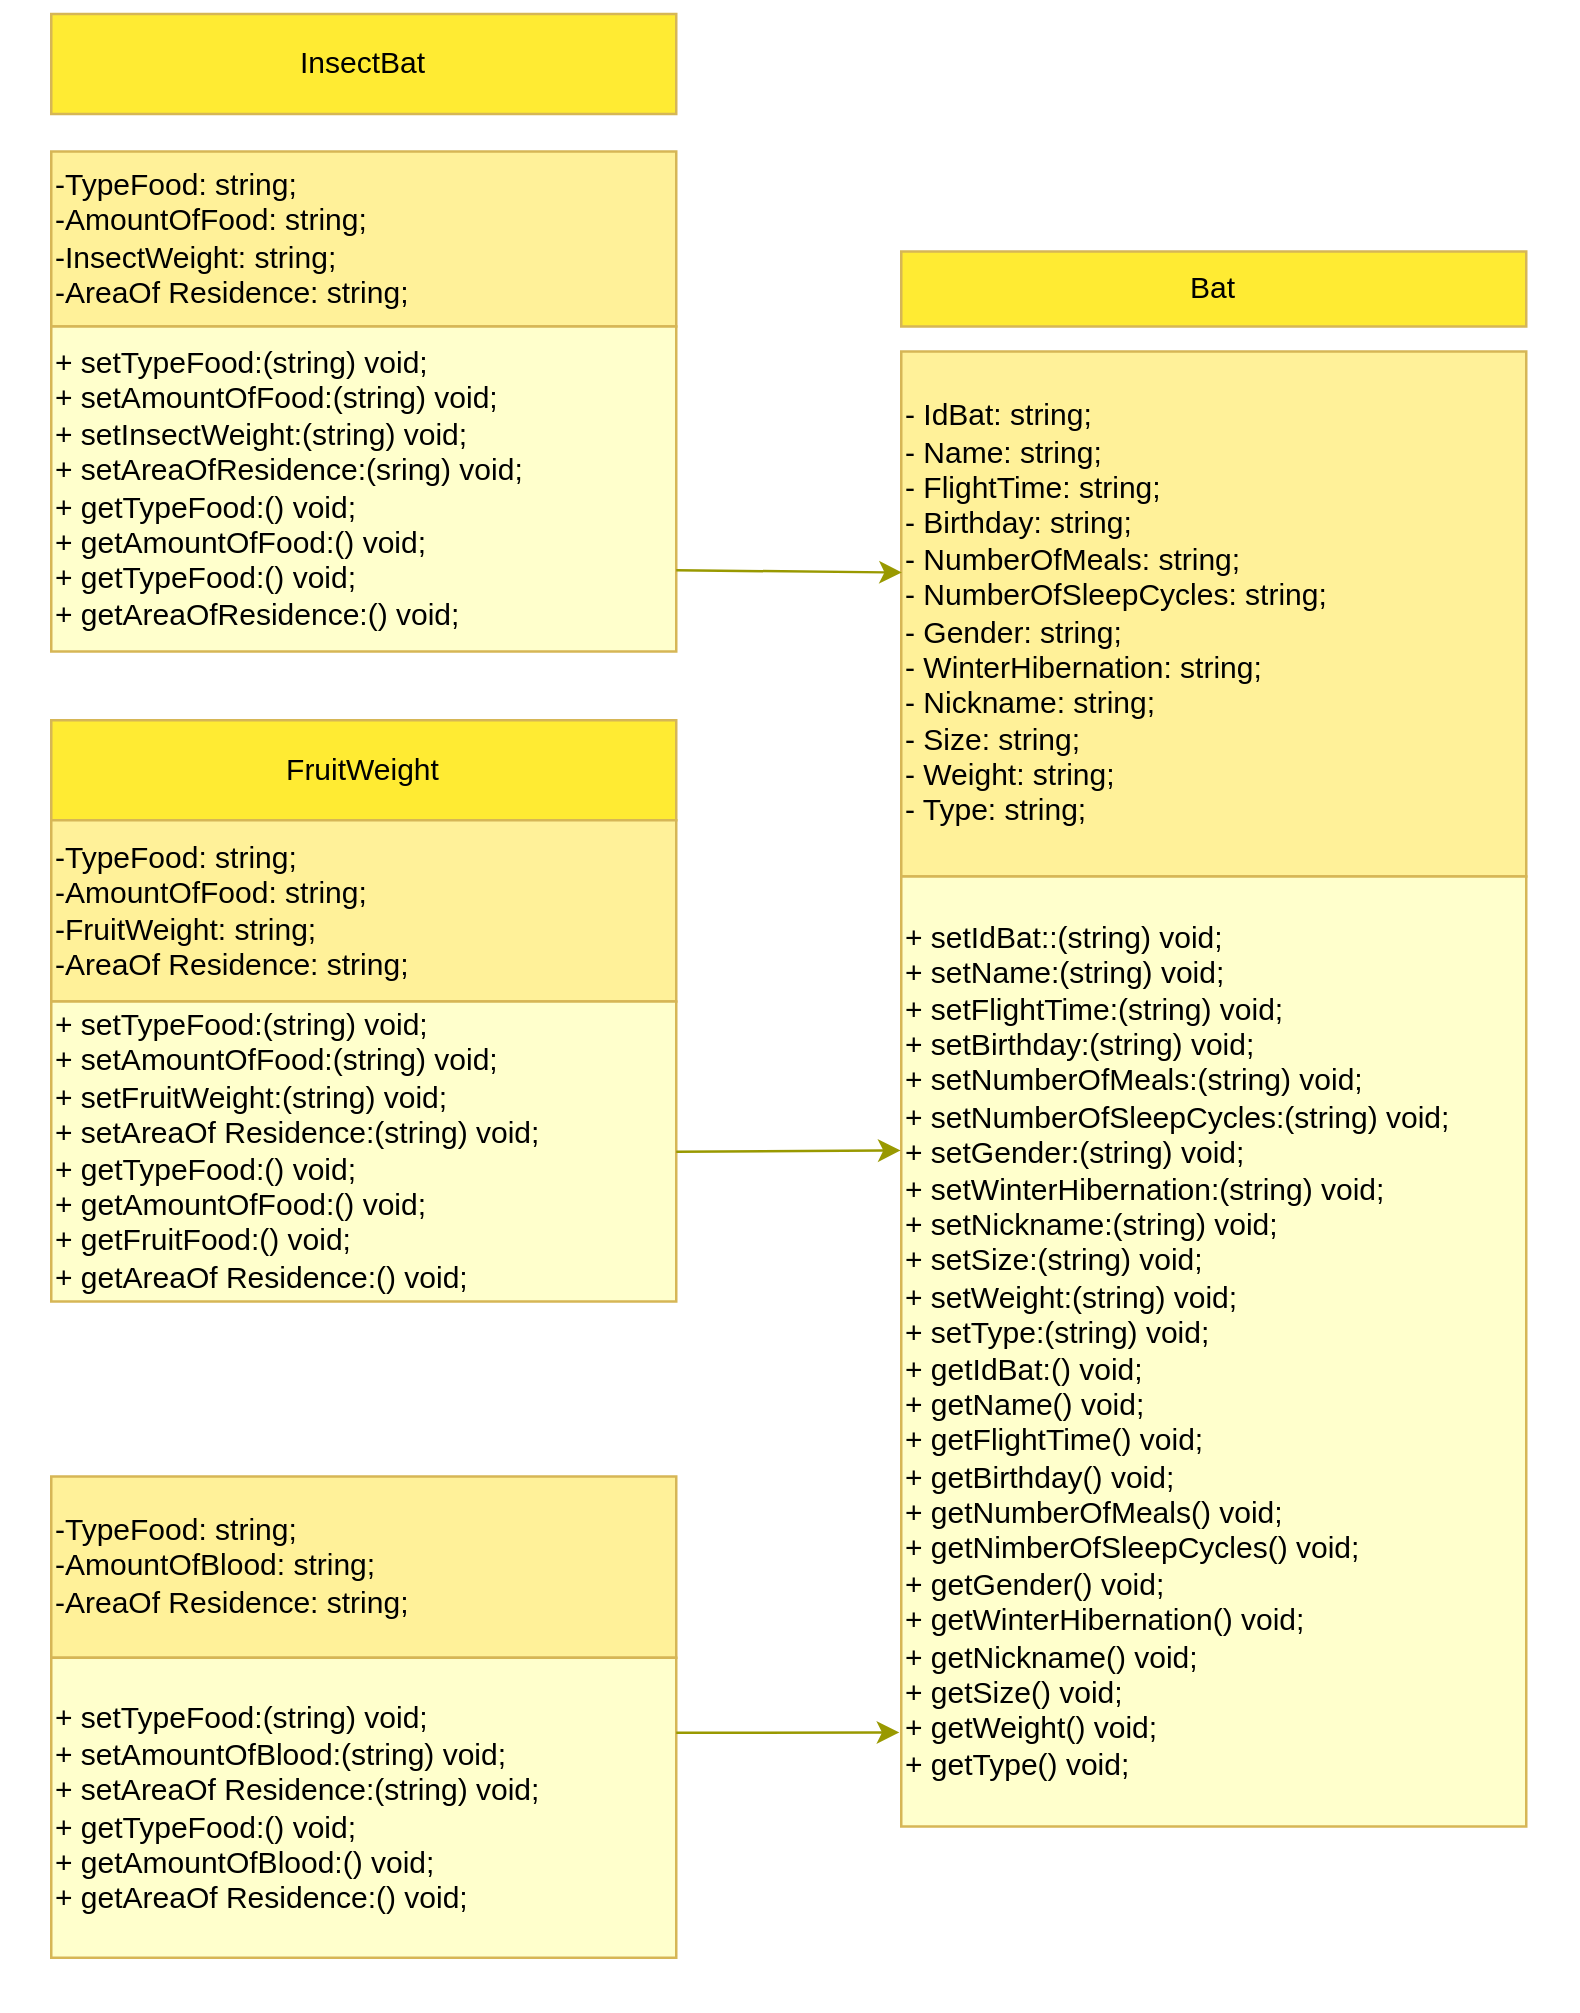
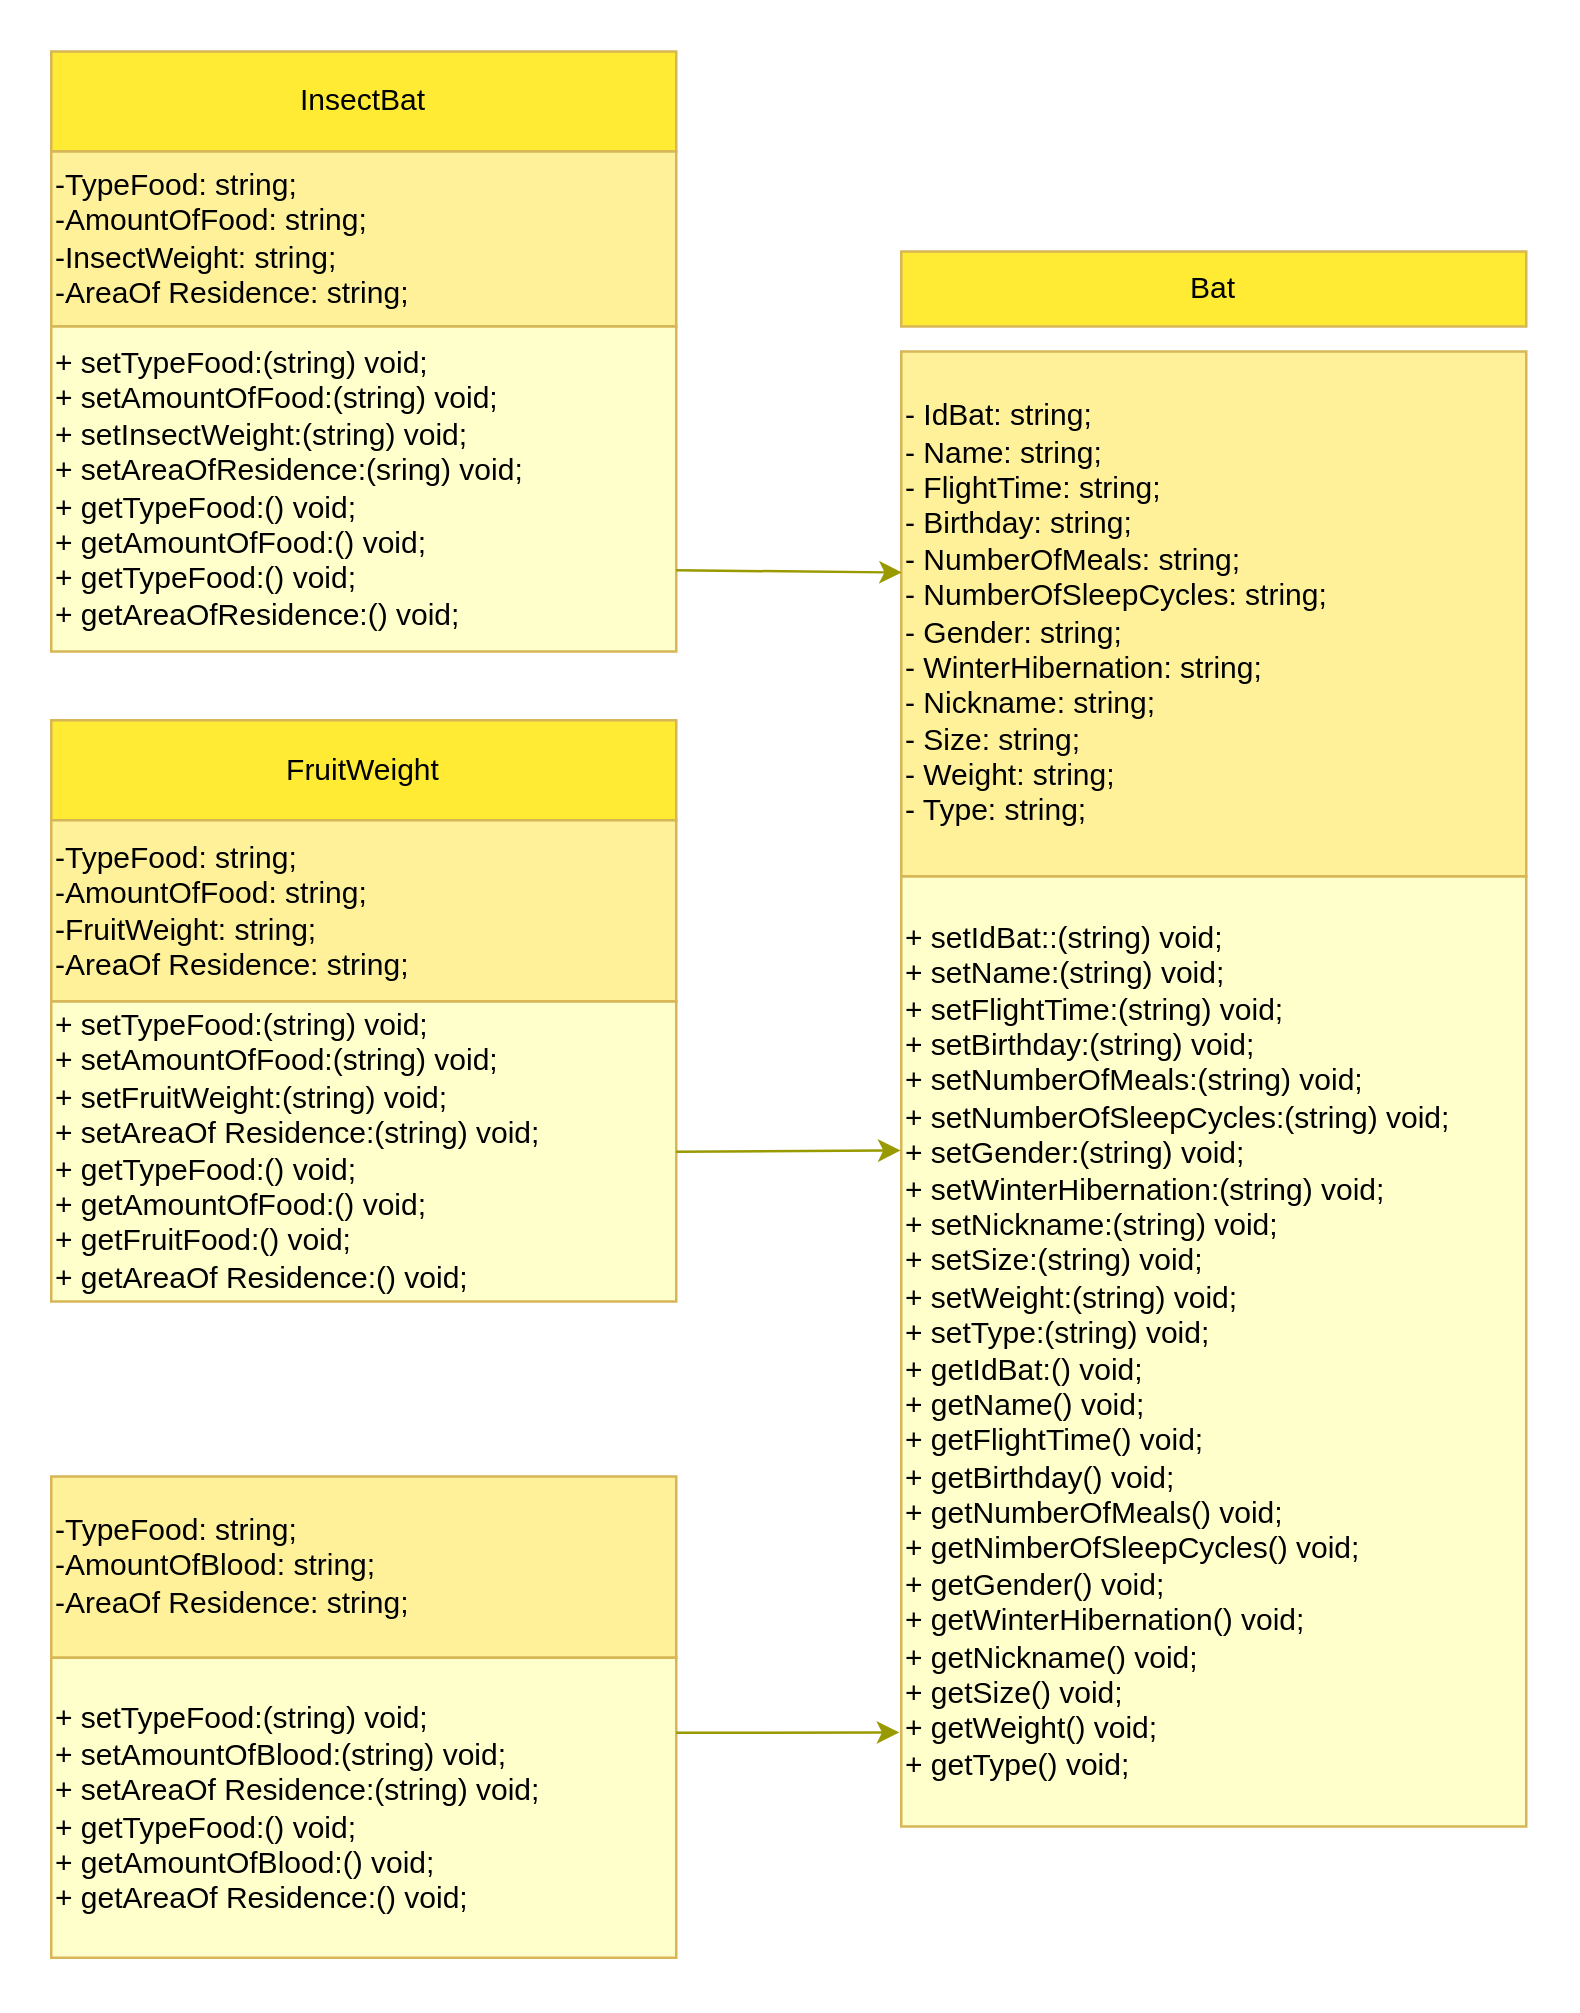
- <mxCell id="5" value="InsectBat" style="rounded=0;whiteSpace=wrap;html=1;fillColor=#FFEB33;strokeColor=#d6b656;" vertex="1" parent="1"><mxGeometry x="20" y="5" width="250" height="40" as="geometry" /></mxCell>
+ <mxCell id="5" value="InsectBat" style="rounded=0;whiteSpace=wrap;html=1;fillColor=#FFEB33;strokeColor=#d6b656;" vertex="1" parent="1"><mxGeometry x="20" y="20" width="250" height="40" as="geometry" /></mxCell>
